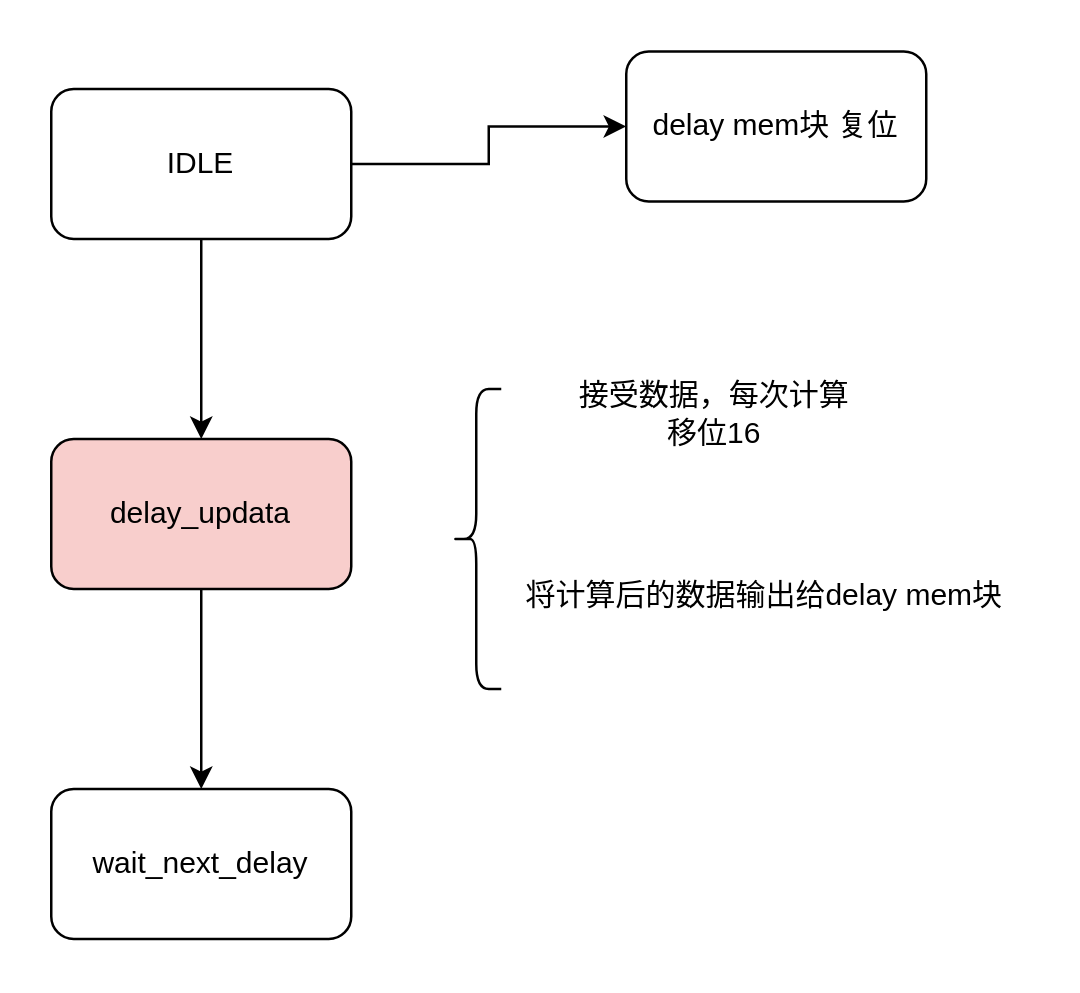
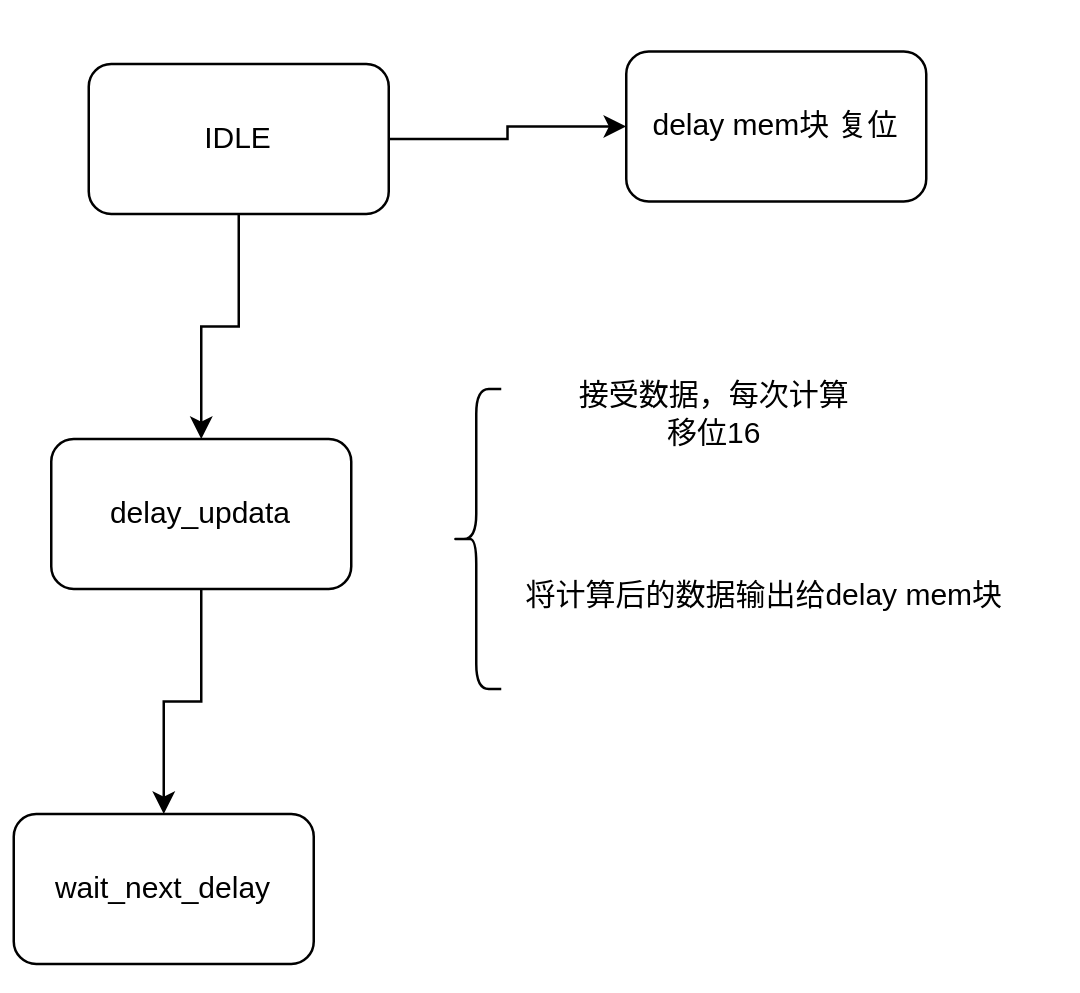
- <mxCell id="4" value="IDLE" style="rounded=1;whiteSpace=wrap;html=1;" vertex="1" parent="1"><mxGeometry x="20" y="35" width="120" height="60" as="geometry" /></mxCell>
+ <mxCell id="4" value="IDLE" style="rounded=1;whiteSpace=wrap;html=1;" vertex="1" parent="1"><mxGeometry x="35" y="25" width="120" height="60" as="geometry" /></mxCell>
- <mxCell id="6" value="delay_updata" style="rounded=1;whiteSpace=wrap;html=1;fillColor=#f8cecc;" vertex="1" parent="1"><mxGeometry x="20" y="175" width="120" height="60" as="geometry" /></mxCell>
+ <mxCell id="6" value="delay_updata" style="rounded=1;whiteSpace=wrap;html=1;" vertex="1" parent="1"><mxGeometry x="20" y="175" width="120" height="60" as="geometry" /></mxCell>
- <mxCell id="11" value="wait_next_delay" style="rounded=1;whiteSpace=wrap;html=1;" vertex="1" parent="1"><mxGeometry x="20" y="315" width="120" height="60" as="geometry" /></mxCell>
+ <mxCell id="11" value="wait_next_delay" style="rounded=1;whiteSpace=wrap;html=1;" vertex="1" parent="1"><mxGeometry x="5" y="325" width="120" height="60" as="geometry" /></mxCell>
